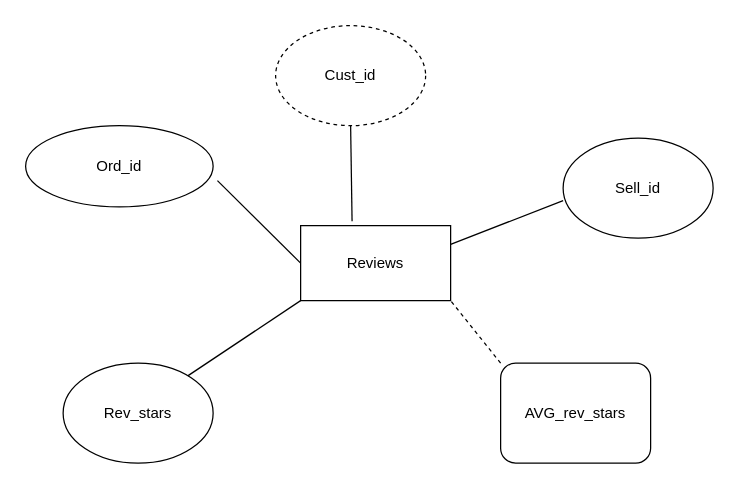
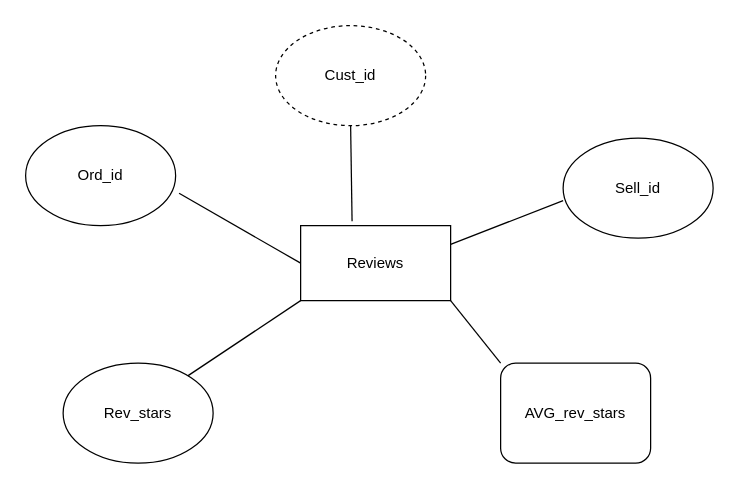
- <mxCell id="3" value="Ord_id" style="ellipse;whiteSpace=wrap;html=1;" parent="1" vertex="1"><mxGeometry x="20" y="100" width="150" height="65" as="geometry" /></mxCell>
+ <mxCell id="3" value="Ord_id" style="ellipse;whiteSpace=wrap;html=1;" parent="1" vertex="1"><mxGeometry x="20" y="100" width="120" height="80" as="geometry" /></mxCell>
- <mxCell id="10" value="" style="endArrow=none;html=1;rounded=0;exitX=0;exitY=0;exitDx=0;exitDy=0;entryX=1;entryY=1;entryDx=0;entryDy=0;dashed=1;" parent="1" target="2" edge="1" source="11"><mxGeometry width="50" height="50" relative="1" as="geometry"><mxPoint x="400" y="290" as="sourcePoint" /><mxPoint x="330" y="200" as="targetPoint" /></mxGeometry></mxCell>
+ <mxCell id="10" value="" style="endArrow=none;html=1;rounded=0;exitX=0;exitY=0;exitDx=0;exitDy=0;entryX=1;entryY=1;entryDx=0;entryDy=0;" parent="1" target="2" edge="1" source="11"><mxGeometry width="50" height="50" relative="1" as="geometry"><mxPoint x="400" y="290" as="sourcePoint" /><mxPoint x="330" y="200" as="targetPoint" /></mxGeometry></mxCell>
